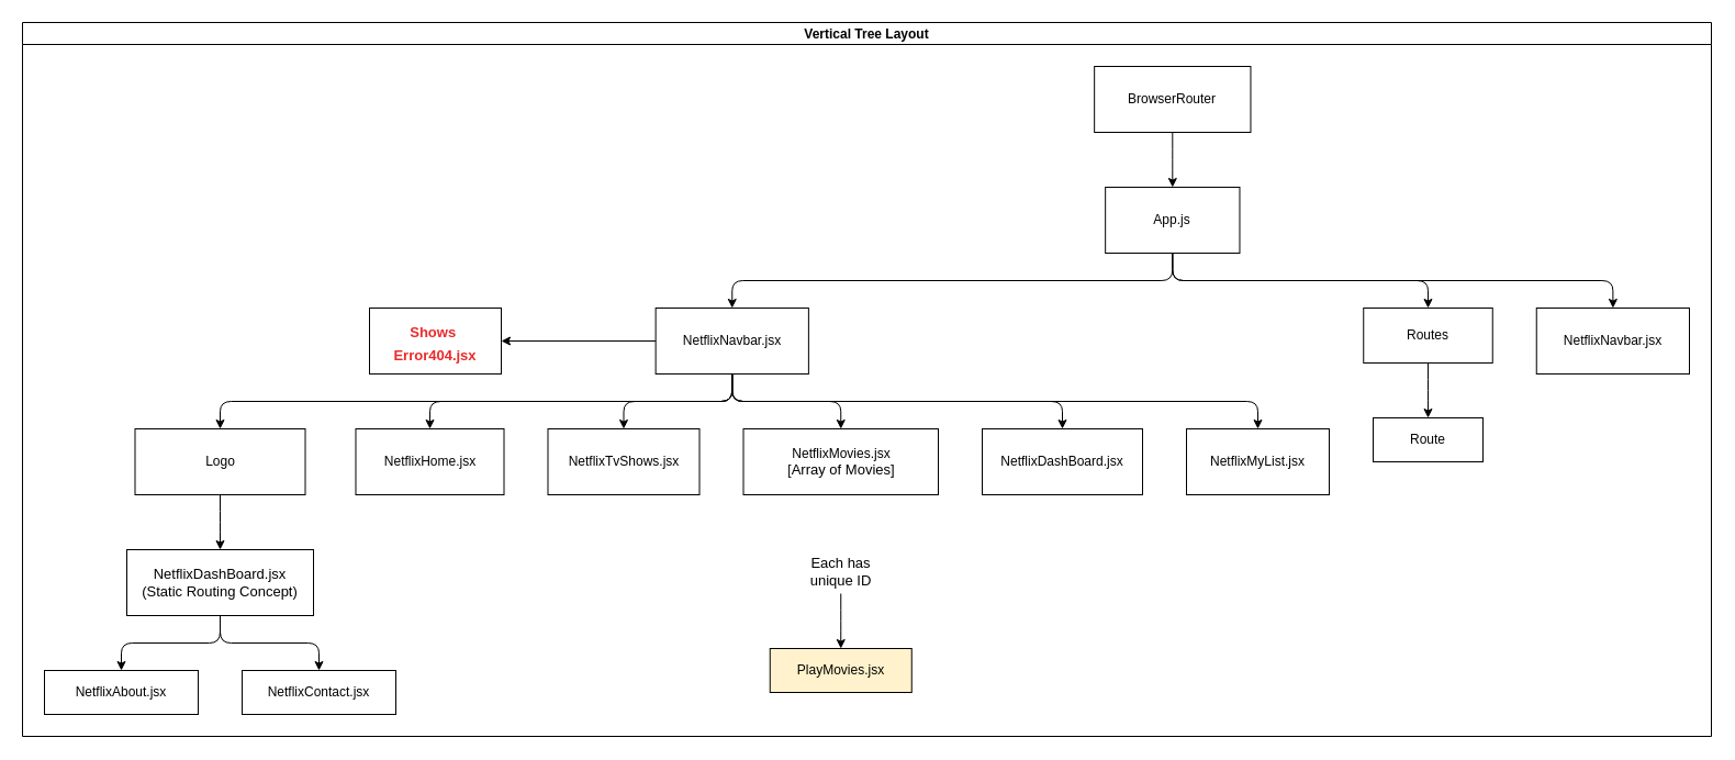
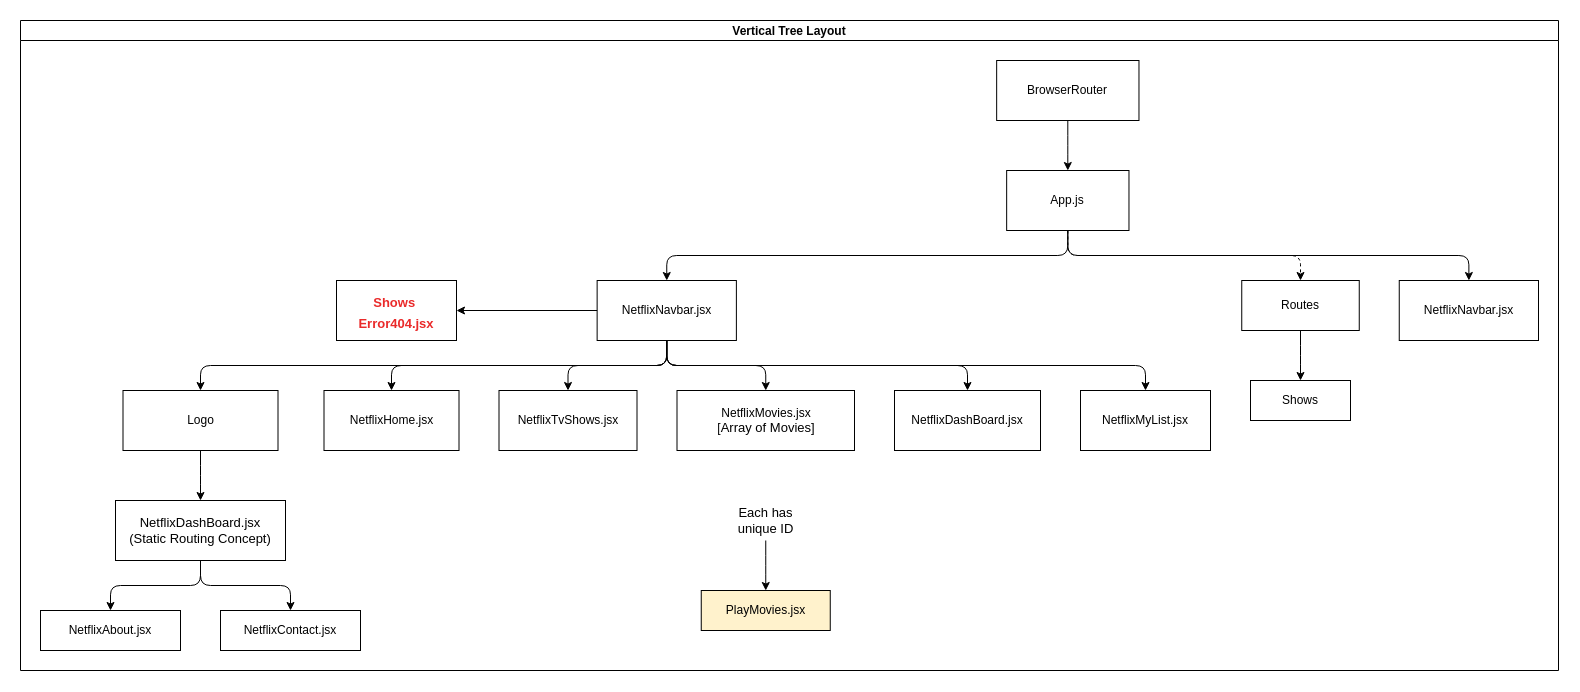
- <mxCell id="8" value="" style="edgeStyle=elbowEdgeStyle;elbow=vertical;html=1;rounded=1;curved=0;sourcePerimeterSpacing=0;targetPerimeterSpacing=0;startSize=6;endSize=6;" parent="2" source="4" target="9" edge="1"><mxGeometry relative="1" as="geometry"><mxPoint x="-6820.15" y="-840" as="sourcePoint" /></mxGeometry></mxCell>
+ <mxCell id="8" value="" style="edgeStyle=elbowEdgeStyle;elbow=vertical;html=1;rounded=1;curved=0;sourcePerimeterSpacing=0;targetPerimeterSpacing=0;startSize=6;endSize=6;dashed=1;" parent="2" source="4" target="9" edge="1"><mxGeometry relative="1" as="geometry"><mxPoint x="-6820.15" y="-840" as="sourcePoint" /></mxGeometry></mxCell>
- <mxCell id="11" value="Route" style="whiteSpace=wrap;html=1;" parent="2" vertex="1"><mxGeometry x="1230" y="360" width="100" height="40" as="geometry" /></mxCell>
+ <mxCell id="11" value="Shows" style="whiteSpace=wrap;html=1;" parent="2" vertex="1"><mxGeometry x="1230" y="360" width="100" height="40" as="geometry" /></mxCell>
